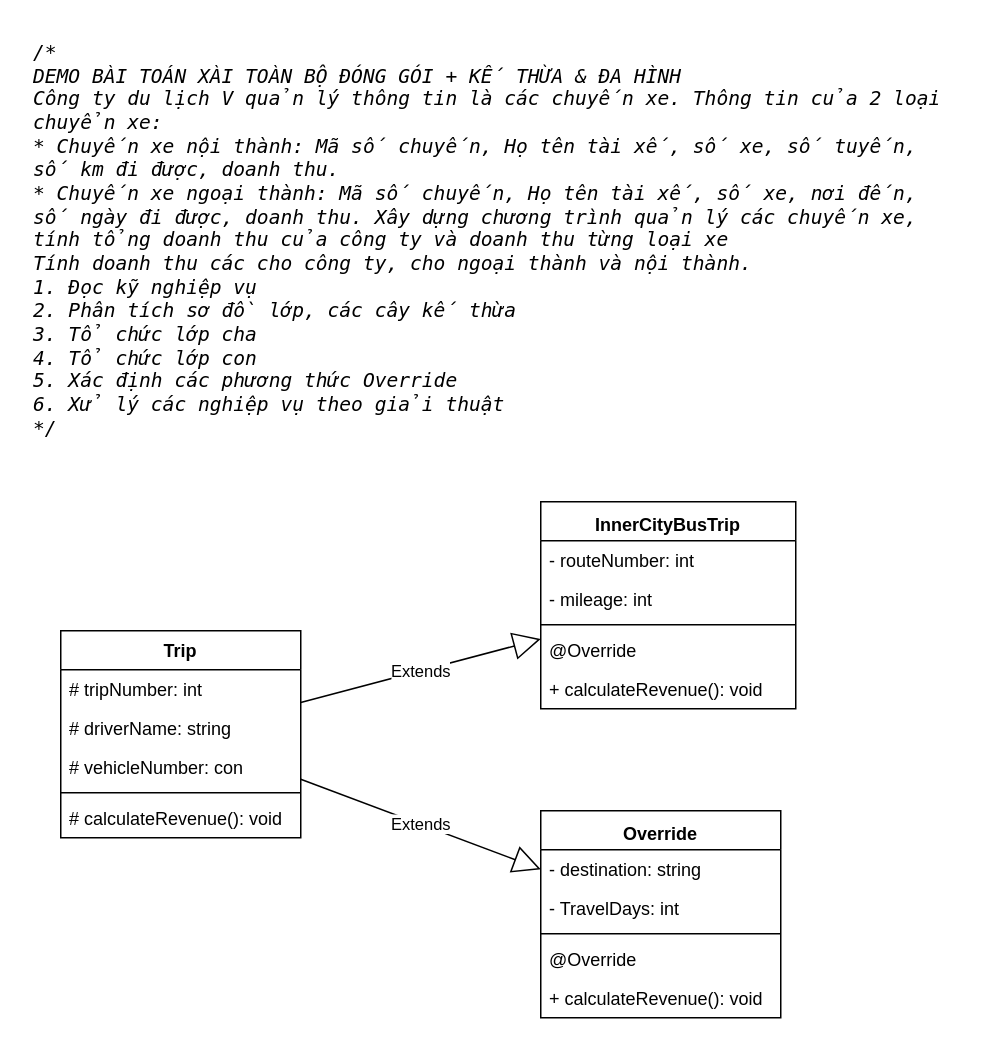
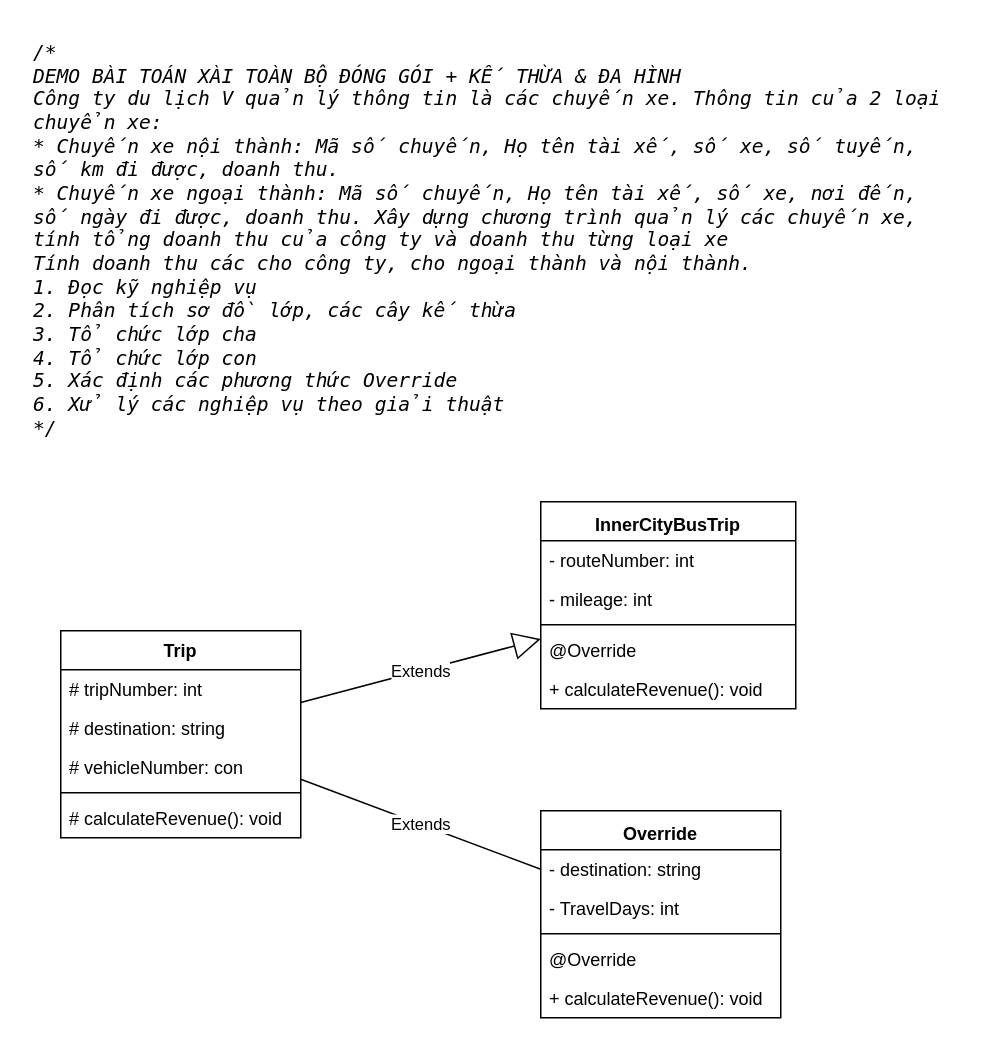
- <mxCell id="5" value="# driverName: string" style="text;strokeColor=none;fillColor=none;align=left;verticalAlign=top;spacingLeft=4;spacingRight=4;overflow=hidden;rotatable=0;points=[[0,0.5],[1,0.5]];portConstraint=eastwest;whiteSpace=wrap;html=1;" vertex="1" parent="3"><mxGeometry y="52" width="160" height="26" as="geometry" /></mxCell>
+ <mxCell id="5" value="# destination: string" style="text;strokeColor=none;fillColor=none;align=left;verticalAlign=top;spacingLeft=4;spacingRight=4;overflow=hidden;rotatable=0;points=[[0,0.5],[1,0.5]];portConstraint=eastwest;whiteSpace=wrap;html=1;" vertex="1" parent="3"><mxGeometry y="52" width="160" height="26" as="geometry" /></mxCell>
- <mxCell id="22" value="Extends" style="endArrow=block;endSize=16;endFill=0;html=1;rounded=0;" edge="1" parent="1" source="3" target="16"><mxGeometry width="160" relative="1" as="geometry"><mxPoint x="180" y="480" as="sourcePoint" /><mxPoint x="340" y="480" as="targetPoint" /></mxGeometry></mxCell>
+ <mxCell id="22" value="Extends" style="endArrow=none;endSize=16;endFill=0;html=1;rounded=0;" edge="1" parent="1" source="3" target="16"><mxGeometry width="160" relative="1" as="geometry"><mxPoint x="180" y="480" as="sourcePoint" /><mxPoint x="340" y="480" as="targetPoint" /></mxGeometry></mxCell>
